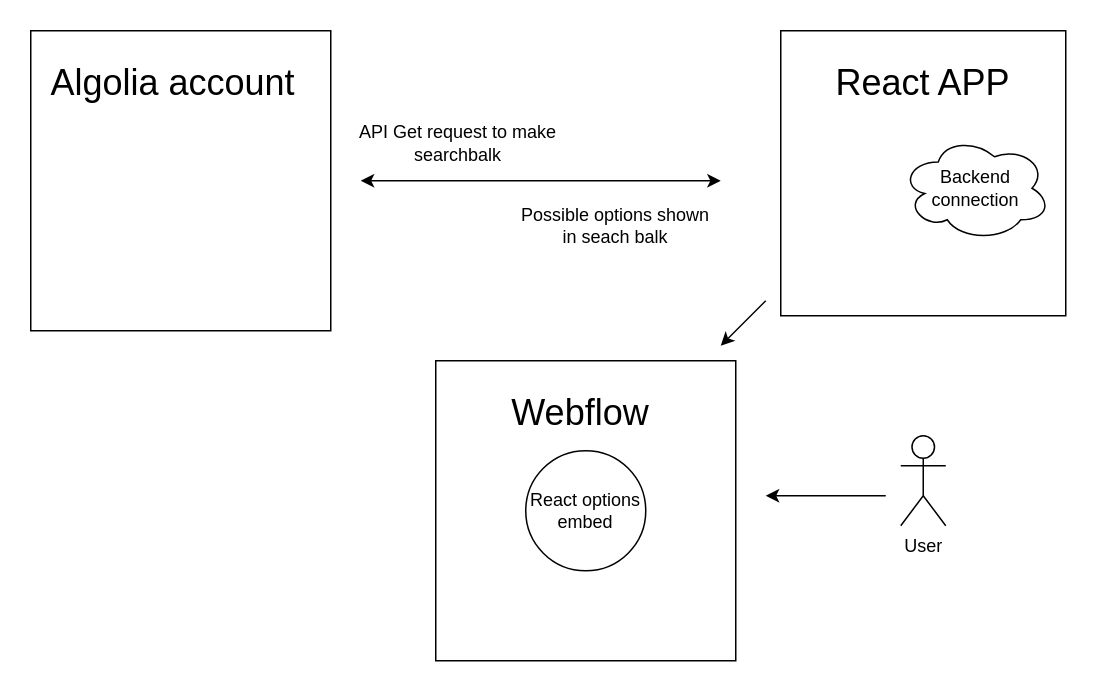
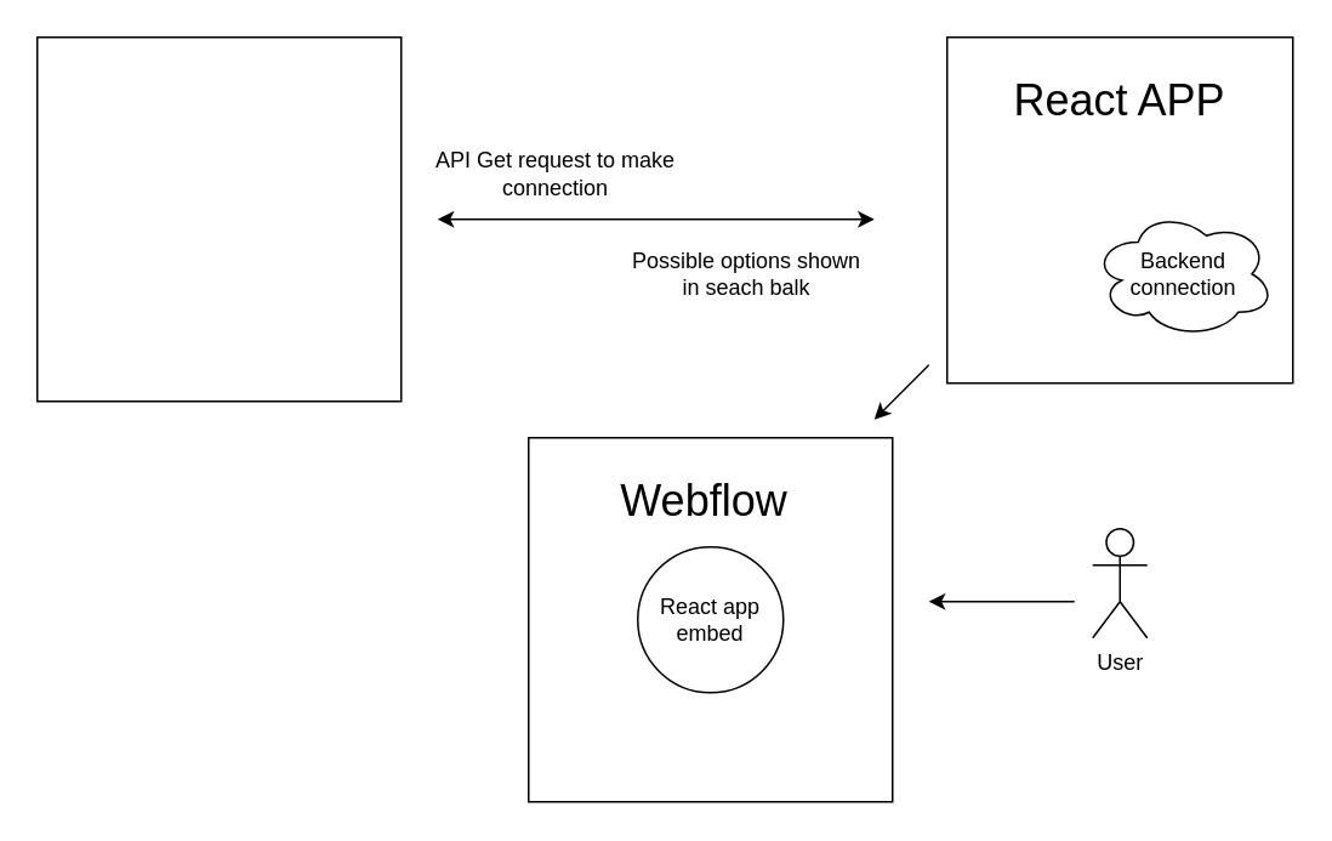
- <mxCell id="3" value="&lt;font style=&quot;font-size: 24px;&quot;&gt;Algolia account&lt;/font&gt;" style="text;html=1;align=center;verticalAlign=middle;whiteSpace=wrap;rounded=0;" vertex="1" parent="1"><mxGeometry x="30" y="20" width="170" height="70" as="geometry" /></mxCell>
- <mxCell id="5" value="API Get request to make searchbalk" style="text;html=1;align=center;verticalAlign=middle;whiteSpace=wrap;rounded=0;" vertex="1" parent="1"><mxGeometry x="230" y="90" width="150" height="10" as="geometry" /></mxCell>
+ <mxCell id="5" value="API Get request to make connection" style="text;html=1;align=center;verticalAlign=middle;whiteSpace=wrap;rounded=0;" vertex="1" parent="1"><mxGeometry x="230" y="90" width="150" height="10" as="geometry" /></mxCell>
- <mxCell id="9" value="Backend connection" style="ellipse;shape=cloud;whiteSpace=wrap;html=1;" vertex="1" parent="1"><mxGeometry x="600" y="90" width="100" height="70" as="geometry" /></mxCell>
+ <mxCell id="9" value="Backend connection" style="ellipse;shape=cloud;whiteSpace=wrap;html=1;" vertex="1" parent="1"><mxGeometry x="600" y="115" width="100" height="70" as="geometry" /></mxCell>
- <mxCell id="15" value="React options embed" style="ellipse;whiteSpace=wrap;html=1;aspect=fixed;" vertex="1" parent="1"><mxGeometry x="350" y="300" width="80" height="80" as="geometry" /></mxCell>
+ <mxCell id="15" value="React app embed" style="ellipse;whiteSpace=wrap;html=1;aspect=fixed;" vertex="1" parent="1"><mxGeometry x="350" y="300" width="80" height="80" as="geometry" /></mxCell>
